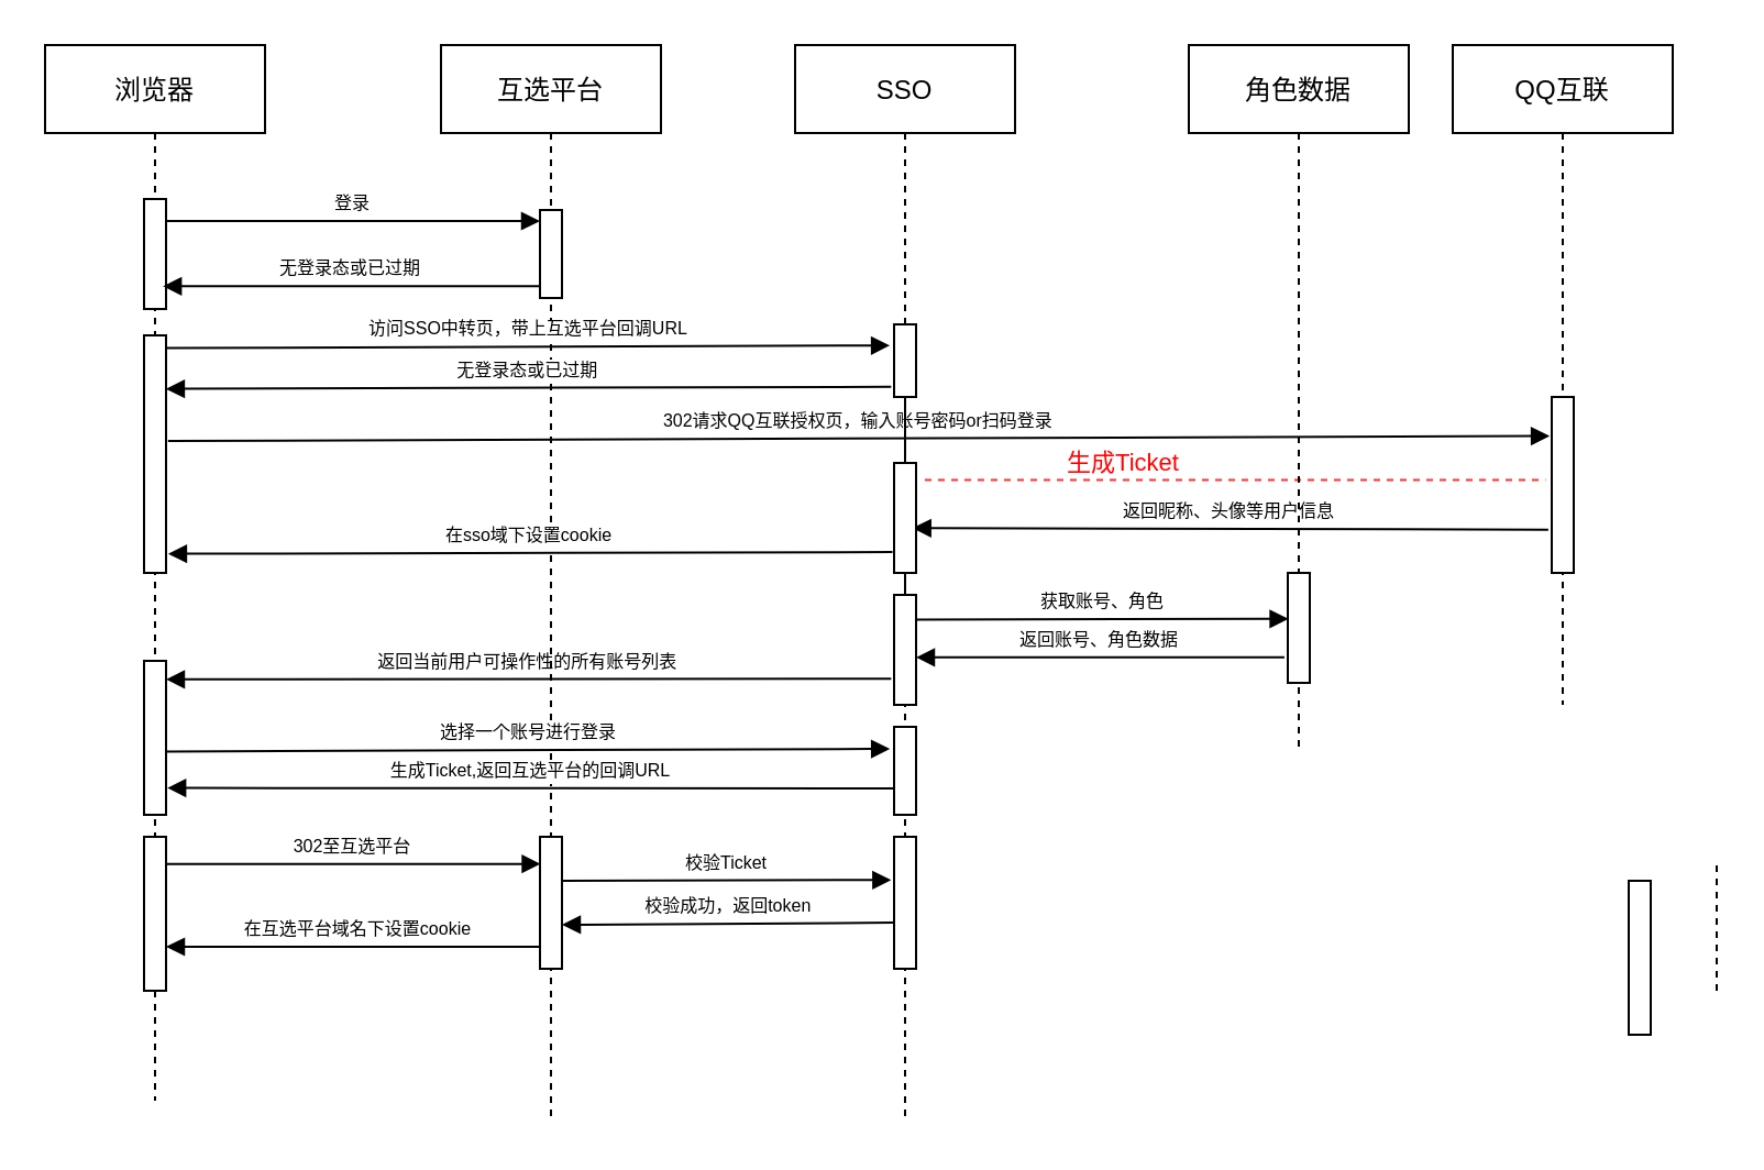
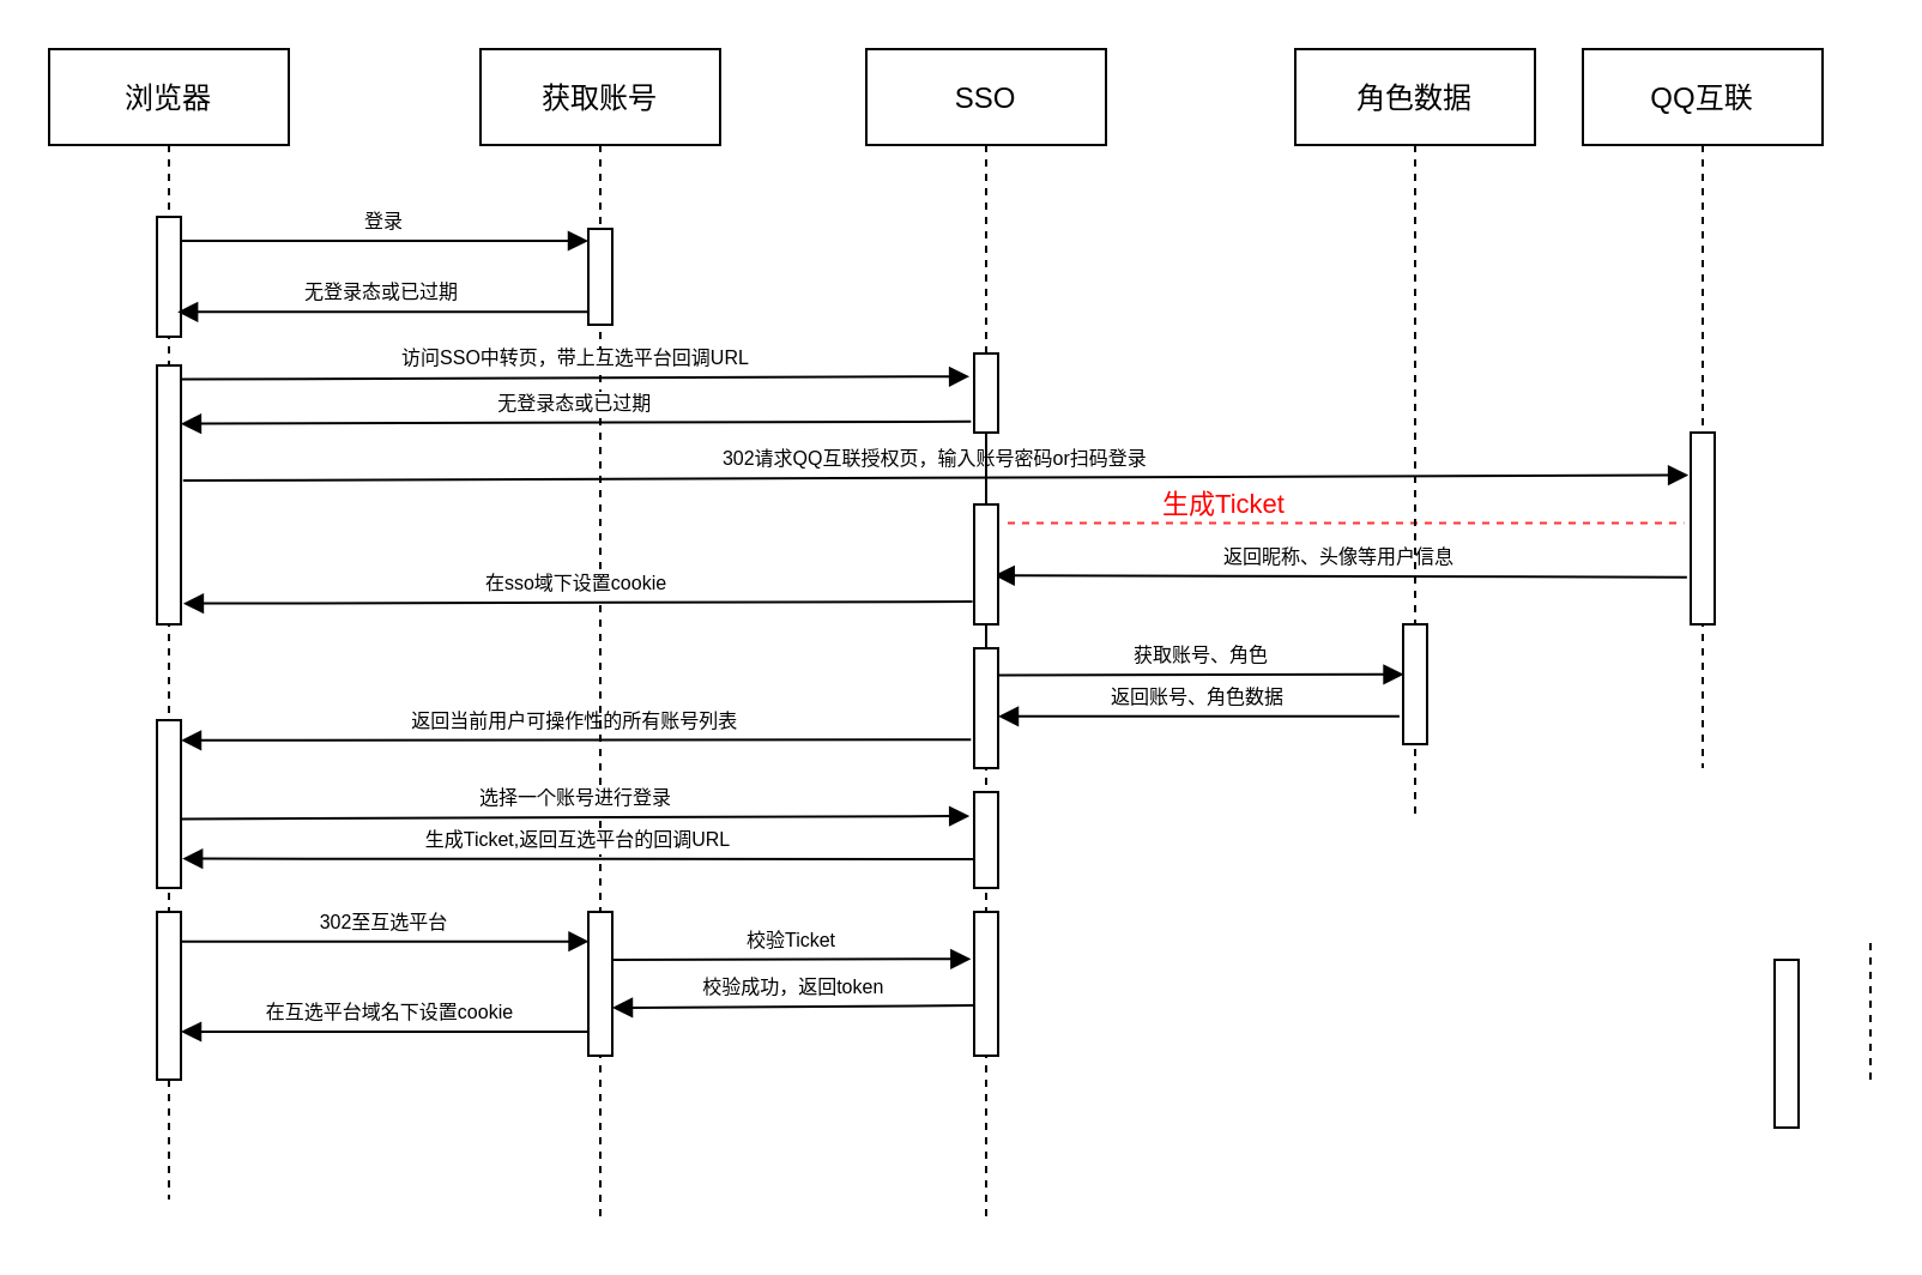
- <mxCell id="7" value="互选平台" style="shape=umlLifeline;perimeter=lifelinePerimeter;container=1;collapsible=0;recursiveResize=0;rounded=0;shadow=0;strokeWidth=1;" parent="1" vertex="1"><mxGeometry x="200" y="20" width="100" height="490" as="geometry" /></mxCell>
+ <mxCell id="7" value="获取账号" style="shape=umlLifeline;perimeter=lifelinePerimeter;container=1;collapsible=0;recursiveResize=0;rounded=0;shadow=0;strokeWidth=1;" parent="1" vertex="1"><mxGeometry x="200" y="20" width="100" height="490" as="geometry" /></mxCell>
